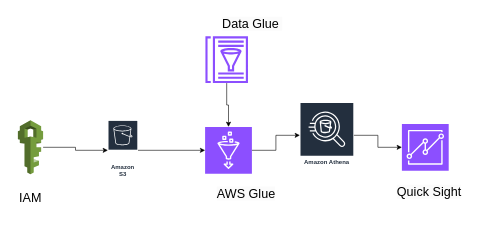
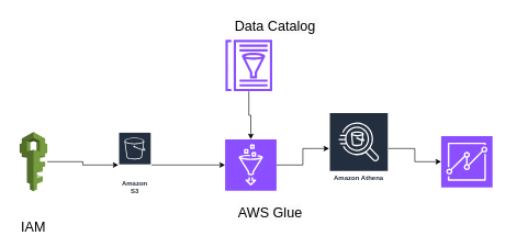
- <mxCell id="16" value="&lt;span style=&quot;color: rgb(0, 0, 0); font-family: Helvetica; font-size: 21px; font-style: normal; font-variant-ligatures: normal; font-variant-caps: normal; font-weight: 400; letter-spacing: normal; orphans: 2; text-indent: 0px; text-transform: none; widows: 2; word-spacing: 0px; -webkit-text-stroke-width: 0px; white-space: normal; background-color: rgb(251, 251, 251); text-decoration-thickness: initial; text-decoration-style: initial; text-decoration-color: initial; float: none; display: inline !important;&quot;&gt;Data Glue&amp;nbsp;&lt;/span&gt;" style="text;whiteSpace=wrap;html=1;align=center;" vertex="1" parent="1"><mxGeometry x="289" y="20" width="262" height="50" as="geometry" /></mxCell>
+ <mxCell id="16" value="&lt;span style=&quot;color: rgb(0, 0, 0); font-family: Helvetica; font-size: 21px; font-style: normal; font-variant-ligatures: normal; font-variant-caps: normal; font-weight: 400; letter-spacing: normal; orphans: 2; text-indent: 0px; text-transform: none; widows: 2; word-spacing: 0px; -webkit-text-stroke-width: 0px; white-space: normal; background-color: rgb(251, 251, 251); text-decoration-thickness: initial; text-decoration-style: initial; text-decoration-color: initial; float: none; display: inline !important;&quot;&gt;Data Catalog&amp;nbsp;&lt;/span&gt;" style="text;whiteSpace=wrap;html=1;align=center;" vertex="1" parent="1"><mxGeometry x="289" y="20" width="262" height="50" as="geometry" /></mxCell>
- <mxCell id="15" value="&lt;span style=&quot;color: rgb(0, 0, 0); font-family: Helvetica; font-size: 21px; font-style: normal; font-variant-ligatures: normal; font-variant-caps: normal; font-weight: 400; letter-spacing: normal; orphans: 2; text-align: center; text-indent: 0px; text-transform: none; widows: 2; word-spacing: 0px; -webkit-text-stroke-width: 0px; white-space: normal; background-color: rgb(251, 251, 251); text-decoration-thickness: initial; text-decoration-style: initial; text-decoration-color: initial; display: inline !important; float: none;&quot;&gt;Quick Sight&lt;/span&gt;" style="text;whiteSpace=wrap;html=1;" vertex="1" parent="1"><mxGeometry x="659" y="300" width="120" height="50" as="geometry" /></mxCell>
- <mxCell id="13" value="&lt;font style=&quot;font-size: 21px;&quot;&gt;IAM&lt;/font&gt;" style="text;html=1;align=center;verticalAlign=middle;whiteSpace=wrap;rounded=0;" vertex="1" parent="1"><mxGeometry x="20" y="305" width="60" height="45" as="geometry" /></mxCell>
+ <mxCell id="13" value="&lt;font style=&quot;font-size: 21px;&quot;&gt;IAM&lt;/font&gt;" style="text;html=1;align=center;verticalAlign=middle;whiteSpace=wrap;rounded=0;" vertex="1" parent="1"><mxGeometry x="20" y="320" width="60" height="45" as="geometry" /></mxCell>
